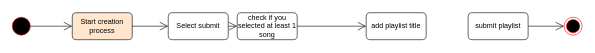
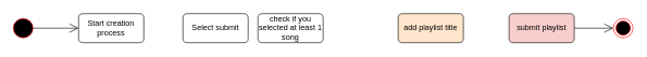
- <mxCell id="2" value="Start creation process" style="rounded=1;whiteSpace=wrap;html=1;fillColor=#ffe6cc;" parent="1" vertex="1"><mxGeometry x="120" y="20.5" width="100" height="45" as="geometry" /></mxCell>
+ <mxCell id="2" value="Start creation process" style="rounded=1;whiteSpace=wrap;html=1;" parent="1" vertex="1"><mxGeometry x="120" y="20.5" width="100" height="45" as="geometry" /></mxCell>
- <mxCell id="6" value="" style="endArrow=open;endFill=1;endSize=12;html=1;rounded=0;exitX=1;exitY=0.5;exitDx=0;exitDy=0;entryX=0;entryY=0.5;entryDx=0;entryDy=0;" parent="1" source="2" target="5" edge="1"><mxGeometry width="160" relative="1" as="geometry"><mxPoint x="180" y="31" as="sourcePoint" /><mxPoint x="260" y="-19" as="targetPoint" /><Array as="points" /></mxGeometry></mxCell>
- <mxCell id="9" value="" style="endArrow=open;endFill=1;endSize=12;html=1;rounded=0;exitX=1;exitY=0.5;exitDx=0;exitDy=0;entryX=0;entryY=0.5;entryDx=0;entryDy=0;" parent="1" source="5" target="12" edge="1"><mxGeometry width="160" relative="1" as="geometry"><mxPoint x="550" y="43" as="sourcePoint" /><mxPoint x="490" y="53" as="targetPoint" /><Array as="points" /></mxGeometry></mxCell>
- <mxCell id="13" value="" style="endArrow=open;endFill=1;endSize=12;html=1;rounded=0;exitX=1;exitY=0.5;exitDx=0;exitDy=0;entryX=0;entryY=0.5;entryDx=0;entryDy=0;" parent="1" source="12" target="11" edge="1"><mxGeometry width="160" relative="1" as="geometry"><mxPoint x="390" y="53" as="sourcePoint" /><mxPoint x="430" y="53" as="targetPoint" /><Array as="points" /></mxGeometry></mxCell>
- <mxCell id="11" value="add playlist title" style="rounded=1;whiteSpace=wrap;html=1;" parent="1" vertex="1"><mxGeometry x="610" y="20.5" width="100" height="45" as="geometry" /></mxCell>
+ <mxCell id="11" value="add playlist title" style="rounded=1;whiteSpace=wrap;html=1;fillColor=#ffe6cc;" parent="1" vertex="1"><mxGeometry x="610" y="20.5" width="100" height="45" as="geometry" /></mxCell>
- <mxCell id="8" value="submit playlist" style="rounded=1;whiteSpace=wrap;html=1;" parent="1" vertex="1"><mxGeometry x="780" y="20.5" width="100" height="45" as="geometry" /></mxCell>
+ <mxCell id="8" value="submit playlist" style="rounded=1;whiteSpace=wrap;html=1;fillColor=#f8cecc;" parent="1" vertex="1"><mxGeometry x="780" y="20.5" width="100" height="45" as="geometry" /></mxCell>
